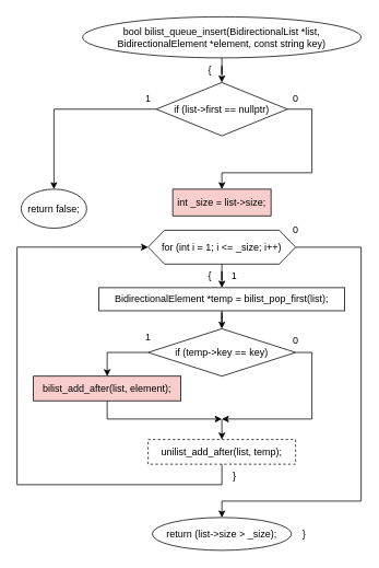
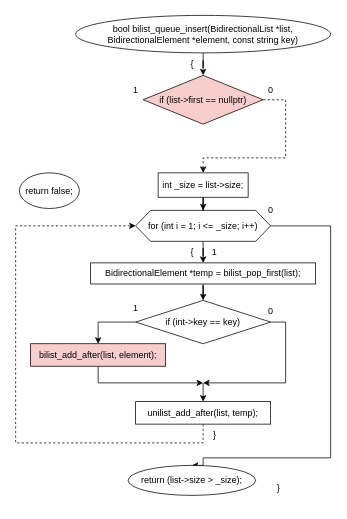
- <mxCell id="4" value="" style="edgeStyle=orthogonalEdgeStyle;rounded=0;orthogonalLoop=1;jettySize=auto;html=1;entryX=0.5;entryY=0;entryDx=0;entryDy=0;exitX=0;exitY=0.5;exitDx=0;exitDy=0;" parent="1" source="6" target="8" edge="1"><mxGeometry relative="1" as="geometry" /></mxCell>
- <mxCell id="6" value="if (list-&amp;gt;first == nullptr)" style="rhombus;whiteSpace=wrap;html=1;" parent="1" vertex="1"><mxGeometry x="190" y="100" width="160" height="65" as="geometry" /></mxCell>
+ <mxCell id="6" value="if (list-&amp;gt;first == nullptr)" style="rhombus;whiteSpace=wrap;html=1;fillColor=#f8cecc;" parent="1" vertex="1"><mxGeometry x="190" y="100" width="160" height="65" as="geometry" /></mxCell>
- <mxCell id="5" value="" style="edgeStyle=orthogonalEdgeStyle;rounded=0;orthogonalLoop=1;jettySize=auto;html=1;entryX=0.5;entryY=0;entryDx=0;entryDy=0;" parent="1" source="6" target="10" edge="1"><mxGeometry relative="1" as="geometry"><Array as="points"><mxPoint x="380" y="133" /><mxPoint x="380" y="210" /><mxPoint x="270" y="210" /></Array></mxGeometry></mxCell>
+ <mxCell id="5" value="" style="edgeStyle=orthogonalEdgeStyle;rounded=0;orthogonalLoop=1;jettySize=auto;html=1;entryX=0.5;entryY=0;entryDx=0;entryDy=0;dashed=1;" parent="1" source="6" target="10" edge="1"><mxGeometry relative="1" as="geometry"><Array as="points"><mxPoint x="380" y="133" /><mxPoint x="380" y="210" /><mxPoint x="270" y="210" /></Array></mxGeometry></mxCell>
- <mxCell id="10" value="int _size = list-&amp;gt;size;" style="whiteSpace=wrap;html=1;fillColor=#f8cecc;" parent="1" vertex="1"><mxGeometry x="210" y="230" width="120" height="32.5" as="geometry" /></mxCell>
+ <mxCell id="10" value="int _size = list-&amp;gt;size;" style="whiteSpace=wrap;html=1;" parent="1" vertex="1"><mxGeometry x="210" y="230" width="120" height="32.5" as="geometry" /></mxCell>
+ <mxCell id="9" value="" style="edgeStyle=orthogonalEdgeStyle;rounded=0;orthogonalLoop=1;jettySize=auto;html=1;" parent="1" source="10" target="15" edge="1"><mxGeometry relative="1" as="geometry" /></mxCell>
- <mxCell id="22" value="if (temp-&amp;gt;key == key)" style="rhombus;whiteSpace=wrap;html=1;" parent="1" vertex="1"><mxGeometry x="180" y="400" width="180" height="57.81" as="geometry" /></mxCell>
+ <mxCell id="22" value="if (int-&amp;gt;key == key)" style="rhombus;whiteSpace=wrap;html=1;" parent="1" vertex="1"><mxGeometry x="180" y="400" width="180" height="57.81" as="geometry" /></mxCell>
- <mxCell id="27" style="edgeStyle=orthogonalEdgeStyle;rounded=0;orthogonalLoop=1;jettySize=auto;html=1;entryX=0;entryY=0.5;entryDx=0;entryDy=0;" parent="1" source="28" target="15" edge="1"><mxGeometry relative="1" as="geometry"><Array as="points"><mxPoint x="270" y="590" /><mxPoint x="20" y="590" /><mxPoint x="20" y="301" /></Array></mxGeometry></mxCell>
+ <mxCell id="27" style="edgeStyle=orthogonalEdgeStyle;rounded=0;orthogonalLoop=1;jettySize=auto;html=1;entryX=0;entryY=0.5;entryDx=0;entryDy=0;dashed=1;" parent="1" source="28" target="15" edge="1"><mxGeometry relative="1" as="geometry"><Array as="points"><mxPoint x="270" y="590" /><mxPoint x="20" y="590" /><mxPoint x="20" y="301" /></Array></mxGeometry></mxCell>
- <mxCell id="28" value="unilist_add_after(list, temp);" style="rounded=0;whiteSpace=wrap;html=1;dashed=1;" parent="1" vertex="1"><mxGeometry x="180" y="535" width="180" height="30" as="geometry" /></mxCell>
+ <mxCell id="28" value="unilist_add_after(list, temp);" style="rounded=0;whiteSpace=wrap;html=1;" parent="1" vertex="1"><mxGeometry x="180" y="535" width="180" height="30" as="geometry" /></mxCell>
- <mxCell id="31" value="return (list-&amp;gt;size &amp;gt; _size);" style="ellipse;whiteSpace=wrap;html=1;" parent="1" vertex="1"><mxGeometry x="185" y="630" width="170" height="40" as="geometry" /></mxCell>
+ <mxCell id="31" value="return (list-&amp;gt;size &amp;gt; _size);" style="ellipse;whiteSpace=wrap;html=1;" parent="1" vertex="1"><mxGeometry x="170" y="620" width="170" height="40" as="geometry" /></mxCell>
